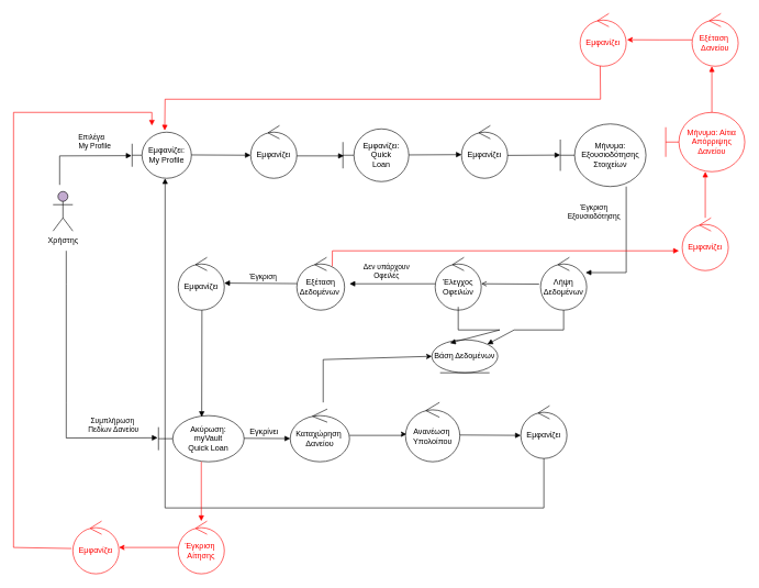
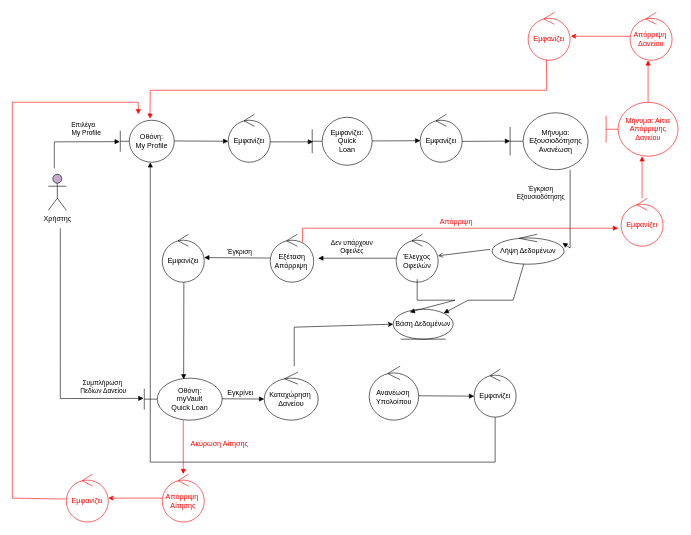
- <mxCell id="43" value="&lt;font color=&quot;#ff0000&quot;&gt;Εξέταση&amp;nbsp;&lt;br&gt;Δανείου&lt;br&gt;&lt;/font&gt;" style="ellipse;shape=umlControl;whiteSpace=wrap;html=1;strokeColor=#FF0000;" parent="1" vertex="1"><mxGeometry x="1050" y="20" width="70" height="80" as="geometry" /></mxCell>
+ <mxCell id="43" value="&lt;font color=&quot;#ff0000&quot;&gt;Απόρριψη&amp;nbsp;&lt;br&gt;Δανείου&lt;br&gt;&lt;/font&gt;" style="ellipse;shape=umlControl;whiteSpace=wrap;html=1;strokeColor=#FF0000;" parent="1" vertex="1"><mxGeometry x="1050" y="20" width="70" height="80" as="geometry" /></mxCell>
- <mxCell id="2" value="Εμφανίζει:&lt;br&gt;My Profile" style="shape=umlBoundary;whiteSpace=wrap;html=1;" parent="1" vertex="1"><mxGeometry x="200" y="200" width="90" height="70" as="geometry" /></mxCell>
+ <mxCell id="2" value="Οθόνη:&lt;br&gt;My Profile" style="shape=umlBoundary;whiteSpace=wrap;html=1;" parent="1" vertex="1"><mxGeometry x="200" y="200" width="90" height="70" as="geometry" /></mxCell>
- <mxCell id="10" value="Μήνυμα:&lt;br&gt;Εξουσιοδότησης&lt;br&gt;Στοιχείων" style="shape=umlBoundary;whiteSpace=wrap;html=1;" parent="1" vertex="1"><mxGeometry x="850" y="187.5" width="130" height="95" as="geometry" /></mxCell>
+ <mxCell id="10" value="Μήνυμα:&lt;br&gt;Εξουσιοδότησης&lt;br&gt;Ανανέωση" style="shape=umlBoundary;whiteSpace=wrap;html=1;" parent="1" vertex="1"><mxGeometry x="850" y="187.5" width="130" height="95" as="geometry" /></mxCell>
+ <mxCell id="54" value="Απόρριψη" style="text;html=1;align=center;verticalAlign=middle;resizable=0;points=[];autosize=1;strokeColor=none;fillColor=none;fontColor=#FF0000;" parent="1" vertex="1"><mxGeometry x="725" y="360" width="70" height="20" as="geometry" /></mxCell>
- <mxCell id="14" value="Λήψη Δεδομένων" style="ellipse;shape=umlControl;whiteSpace=wrap;html=1;" parent="1" vertex="1"><mxGeometry x="820" y="390" width="70" height="80" as="geometry" /></mxCell>
+ <mxCell id="14" value="Λήψη Δεδομένων" style="ellipse;shape=umlControl;whiteSpace=wrap;html=1;" parent="1" vertex="1"><mxGeometry x="820" y="390" width="120" height="50" as="geometry" /></mxCell>
- <mxCell id="22" value="Εξέταση Δεδομένων&amp;nbsp;" style="ellipse;shape=umlControl;whiteSpace=wrap;html=1;" parent="1" vertex="1"><mxGeometry x="450" y="390" width="72.5" height="80" as="geometry" /></mxCell>
+ <mxCell id="22" value="Εξέταση Απόρριψη&amp;nbsp;" style="ellipse;shape=umlControl;whiteSpace=wrap;html=1;" parent="1" vertex="1"><mxGeometry x="450" y="390" width="72.5" height="80" as="geometry" /></mxCell>
- <mxCell id="29" style="edgeStyle=orthogonalEdgeStyle;rounded=0;orthogonalLoop=1;jettySize=auto;html=1;entryX=0.019;entryY=0.535;entryDx=0;entryDy=0;entryPerimeter=0;" parent="1" source="30" target="32" edge="1"><mxGeometry relative="1" as="geometry"><Array as="points"><mxPoint x="609" y="660" /></Array></mxGeometry></mxCell>
- <mxCell id="26" value="Ακύρωση:&lt;br&gt;myVault&lt;br&gt;Quick Loan" style="shape=umlBoundary;whiteSpace=wrap;html=1;" parent="1" vertex="1"><mxGeometry x="240" y="630" width="130" height="70" as="geometry" /></mxCell>
+ <mxCell id="26" value="Οθόνη:&lt;br&gt;myVault&lt;br&gt;Quick Loan" style="shape=umlBoundary;whiteSpace=wrap;html=1;" parent="1" vertex="1"><mxGeometry x="240" y="630" width="130" height="70" as="geometry" /></mxCell>
+ <mxCell id="53" value="Ακύρωση Αίτησης" style="text;html=1;align=center;verticalAlign=middle;resizable=0;points=[];autosize=1;strokeColor=none;fillColor=none;fontColor=#FF0000;" parent="1" vertex="1"><mxGeometry x="310" y="730" width="110" height="20" as="geometry" /></mxCell>
- <mxCell id="47" value="&lt;font color=&quot;#ff0000&quot;&gt;Έγκριση&amp;nbsp;&lt;br&gt;Αίτησης&lt;br&gt;&lt;/font&gt;" style="ellipse;shape=umlControl;whiteSpace=wrap;html=1;strokeColor=#FF0000;" parent="1" vertex="1"><mxGeometry x="270" y="790" width="70" height="80" as="geometry" /></mxCell>
+ <mxCell id="47" value="&lt;font color=&quot;#ff0000&quot;&gt;Απόρριψη&amp;nbsp;&lt;br&gt;Αίτησης&lt;br&gt;&lt;/font&gt;" style="ellipse;shape=umlControl;whiteSpace=wrap;html=1;strokeColor=#FF0000;" parent="1" vertex="1"><mxGeometry x="270" y="790" width="70" height="80" as="geometry" /></mxCell>
